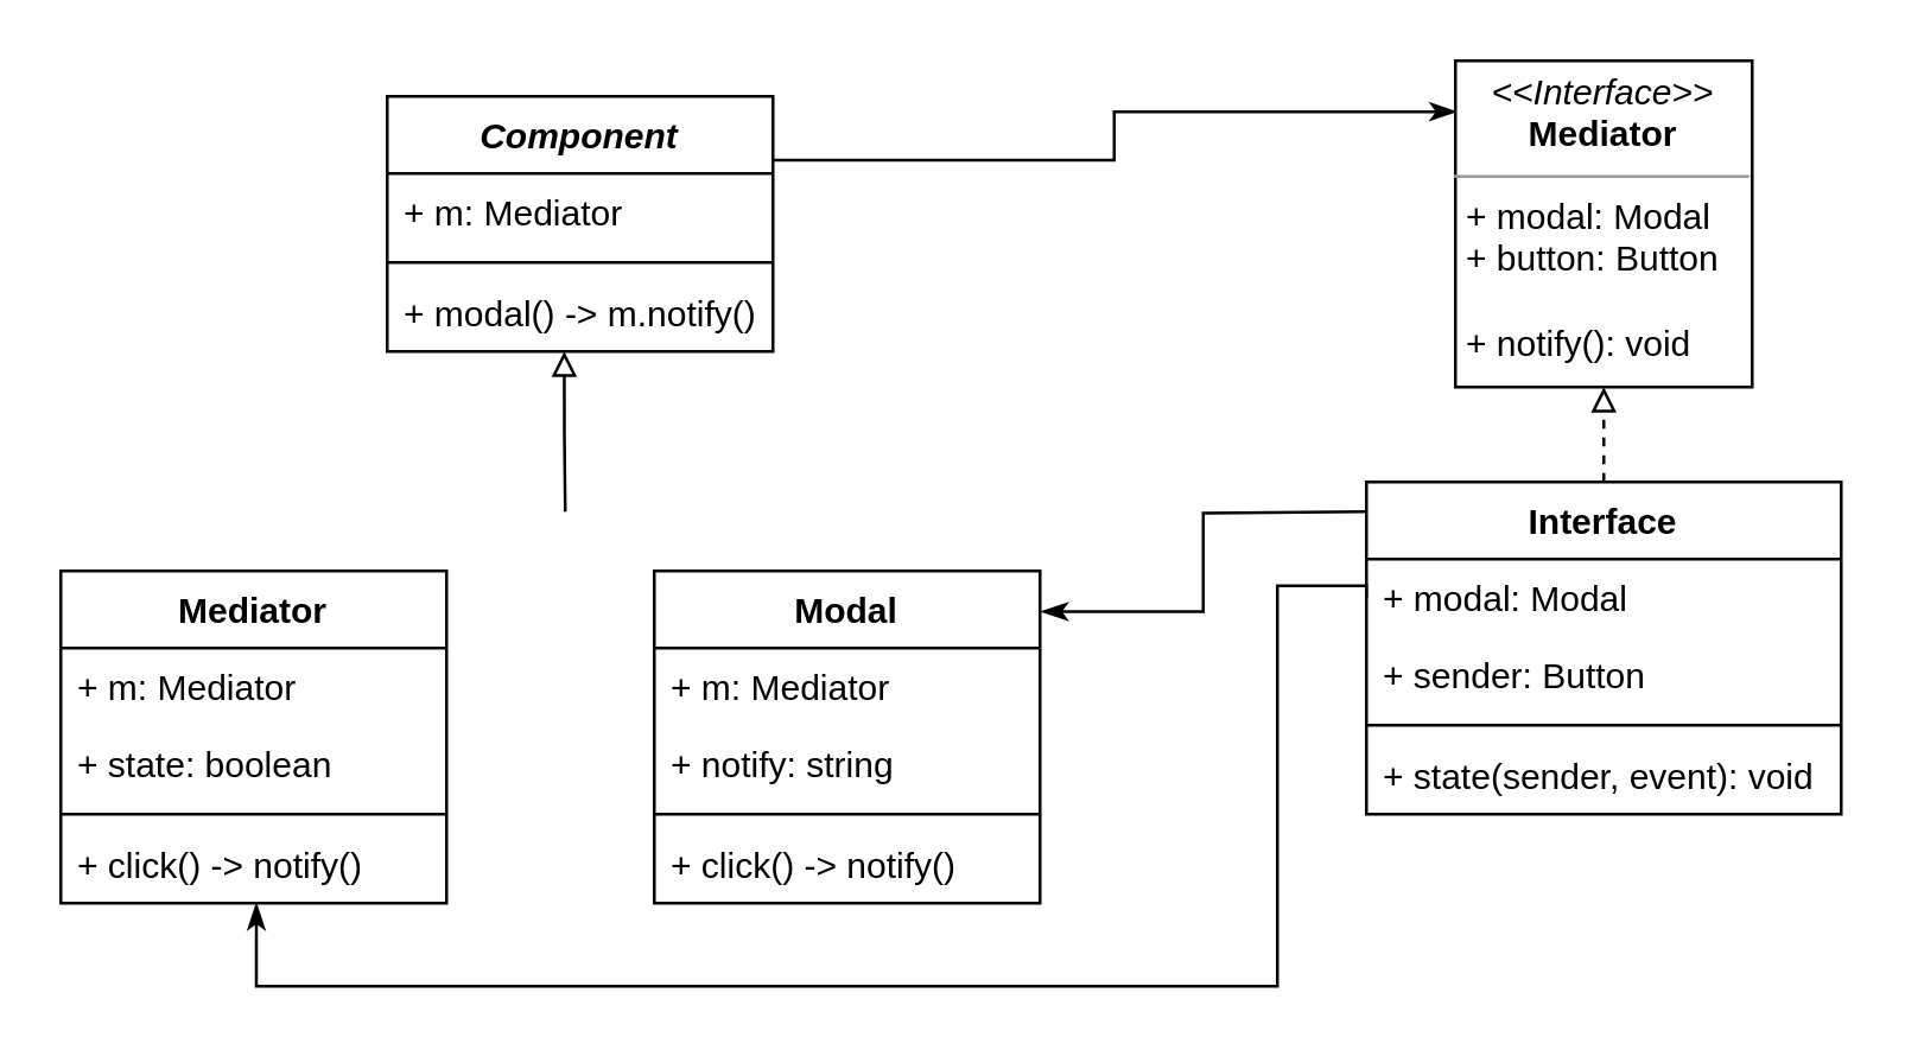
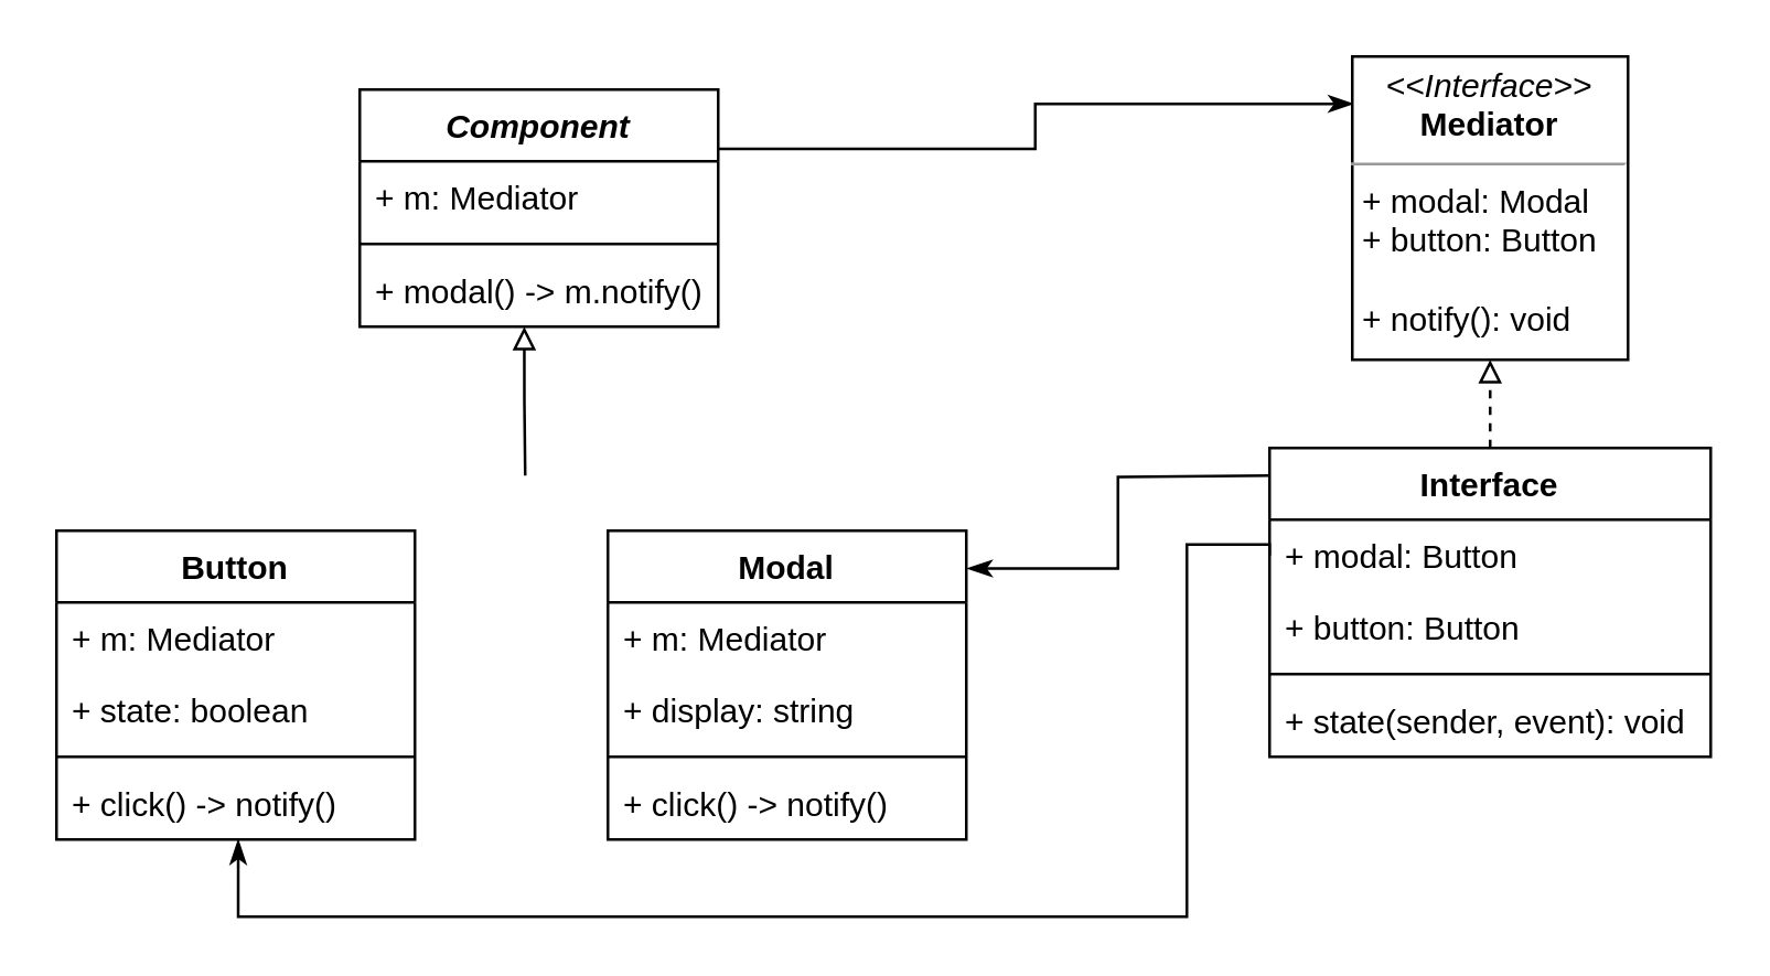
- <mxCell id="4" value="+ modal: Modal" style="text;strokeColor=none;fillColor=none;align=left;verticalAlign=top;spacingLeft=4;spacingRight=4;overflow=hidden;rotatable=0;points=[[0,0.5],[1,0.5]];portConstraint=eastwest;" vertex="1" parent="3"><mxGeometry y="26" width="160" height="26" as="geometry" /></mxCell>
+ <mxCell id="4" value="+ modal: Button" style="text;strokeColor=none;fillColor=none;align=left;verticalAlign=top;spacingLeft=4;spacingRight=4;overflow=hidden;rotatable=0;points=[[0,0.5],[1,0.5]];portConstraint=eastwest;" vertex="1" parent="3"><mxGeometry y="26" width="160" height="26" as="geometry" /></mxCell>
- <mxCell id="13" value="Mediator" style="swimlane;fontStyle=1;align=center;verticalAlign=top;childLayout=stackLayout;horizontal=1;startSize=26;horizontalStack=0;resizeParent=1;resizeParentMax=0;resizeLast=0;collapsible=1;marginBottom=0;" vertex="1" parent="1"><mxGeometry x="20" y="192" width="130" height="112" as="geometry" /></mxCell>
+ <mxCell id="13" value="Button" style="swimlane;fontStyle=1;align=center;verticalAlign=top;childLayout=stackLayout;horizontal=1;startSize=26;horizontalStack=0;resizeParent=1;resizeParentMax=0;resizeLast=0;collapsible=1;marginBottom=0;" vertex="1" parent="1"><mxGeometry x="20" y="192" width="130" height="112" as="geometry" /></mxCell>
- <mxCell id="5" value="+ sender: Button" style="text;strokeColor=none;fillColor=none;align=left;verticalAlign=top;spacingLeft=4;spacingRight=4;overflow=hidden;rotatable=0;points=[[0,0.5],[1,0.5]];portConstraint=eastwest;" vertex="1" parent="3"><mxGeometry y="52" width="160" height="26" as="geometry" /></mxCell>
+ <mxCell id="5" value="+ button: Button" style="text;strokeColor=none;fillColor=none;align=left;verticalAlign=top;spacingLeft=4;spacingRight=4;overflow=hidden;rotatable=0;points=[[0,0.5],[1,0.5]];portConstraint=eastwest;" vertex="1" parent="3"><mxGeometry y="52" width="160" height="26" as="geometry" /></mxCell>
- <mxCell id="20" value="+ notify: string" style="text;strokeColor=none;fillColor=none;align=left;verticalAlign=top;spacingLeft=4;spacingRight=4;overflow=hidden;rotatable=0;points=[[0,0.5],[1,0.5]];portConstraint=eastwest;" vertex="1" parent="18"><mxGeometry y="52" width="130" height="26" as="geometry" /></mxCell>
+ <mxCell id="20" value="+ display: string" style="text;strokeColor=none;fillColor=none;align=left;verticalAlign=top;spacingLeft=4;spacingRight=4;overflow=hidden;rotatable=0;points=[[0,0.5],[1,0.5]];portConstraint=eastwest;" vertex="1" parent="18"><mxGeometry y="52" width="130" height="26" as="geometry" /></mxCell>
